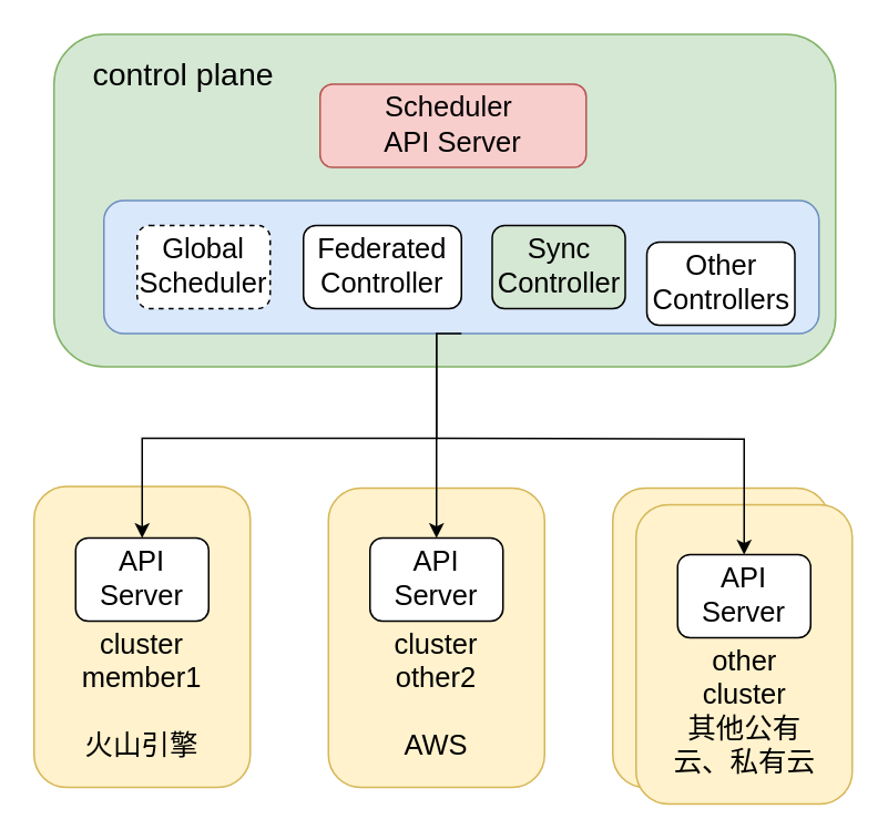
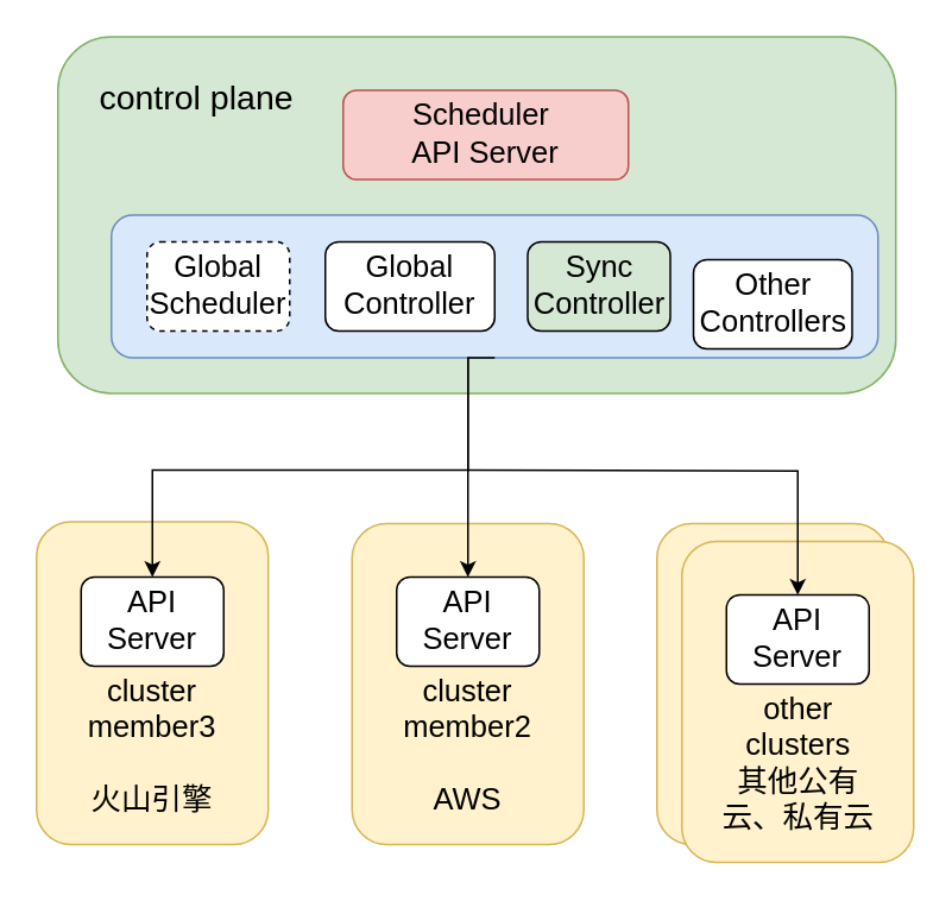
- <mxCell id="5" value="control plane" style="text;html=1;align=center;verticalAlign=middle;whiteSpace=wrap;rounded=0;fontSize=19;" vertex="1" parent="1"><mxGeometry x="45" y="30" width="130" height="30" as="geometry" /></mxCell>
+ <mxCell id="5" value="control plane" style="text;html=1;align=center;verticalAlign=middle;whiteSpace=wrap;rounded=0;fontSize=19;" vertex="1" parent="1"><mxGeometry x="45" y="40" width="130" height="30" as="geometry" /></mxCell>
- <mxCell id="21" value="Federated Controller" style="rounded=1;whiteSpace=wrap;html=1;fontSize=17;" vertex="1" parent="1"><mxGeometry x="182" y="135" width="95" height="50" as="geometry" /></mxCell>
+ <mxCell id="21" value="Global Controller" style="rounded=1;whiteSpace=wrap;html=1;fontSize=17;" vertex="1" parent="1"><mxGeometry x="182" y="135" width="95" height="50" as="geometry" /></mxCell>
- <mxCell id="8" value="cluster member1&lt;div&gt;&lt;br&gt;&lt;/div&gt;&lt;div&gt;火山引擎&lt;/div&gt;" style="text;html=1;align=center;verticalAlign=middle;whiteSpace=wrap;rounded=0;fontSize=17;" vertex="1" parent="1"><mxGeometry x="45" y="403" width="80" height="30" as="geometry" /></mxCell>
+ <mxCell id="8" value="cluster member3&lt;div&gt;&lt;br&gt;&lt;/div&gt;&lt;div&gt;火山引擎&lt;/div&gt;" style="text;html=1;align=center;verticalAlign=middle;whiteSpace=wrap;rounded=0;fontSize=17;" vertex="1" parent="1"><mxGeometry x="45" y="403" width="80" height="30" as="geometry" /></mxCell>
- <mxCell id="24" value="cluster other2&lt;div&gt;&lt;br&gt;&lt;/div&gt;&lt;div&gt;AWS&lt;/div&gt;" style="text;html=1;align=center;verticalAlign=middle;whiteSpace=wrap;rounded=0;fontSize=17;" vertex="1" parent="1"><mxGeometry x="222" y="403" width="80" height="30" as="geometry" /></mxCell>
+ <mxCell id="24" value="cluster member2&lt;div&gt;&lt;br&gt;&lt;/div&gt;&lt;div&gt;AWS&lt;/div&gt;" style="text;html=1;align=center;verticalAlign=middle;whiteSpace=wrap;rounded=0;fontSize=17;" vertex="1" parent="1"><mxGeometry x="222" y="403" width="80" height="30" as="geometry" /></mxCell>
- <mxCell id="15" value="other cluster&lt;div&gt;其他公有云、私有云&lt;/div&gt;" style="text;html=1;align=center;verticalAlign=middle;whiteSpace=wrap;rounded=0;fontSize=17;" vertex="1" parent="1"><mxGeometry x="403" y="413" width="89" height="30" as="geometry" /></mxCell>
+ <mxCell id="15" value="other clusters&lt;div&gt;其他公有云、私有云&lt;/div&gt;" style="text;html=1;align=center;verticalAlign=middle;whiteSpace=wrap;rounded=0;fontSize=17;" vertex="1" parent="1"><mxGeometry x="403" y="413" width="89" height="30" as="geometry" /></mxCell>
